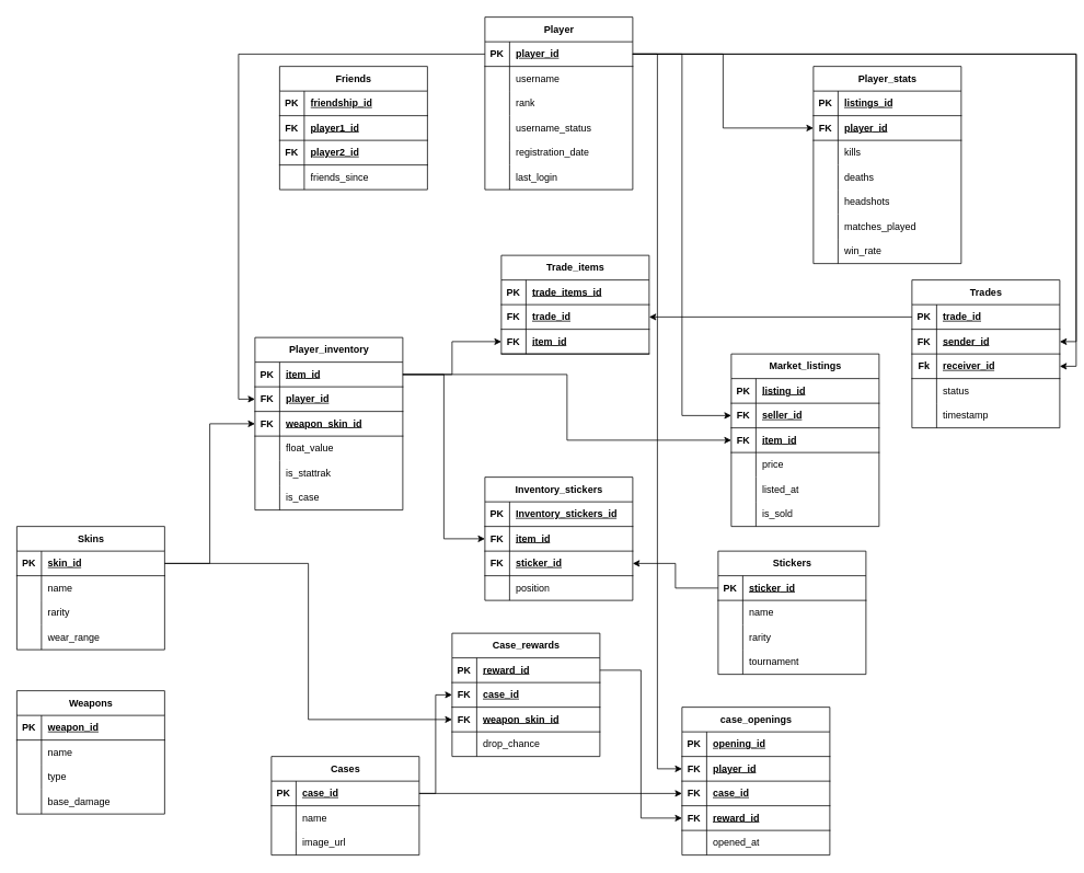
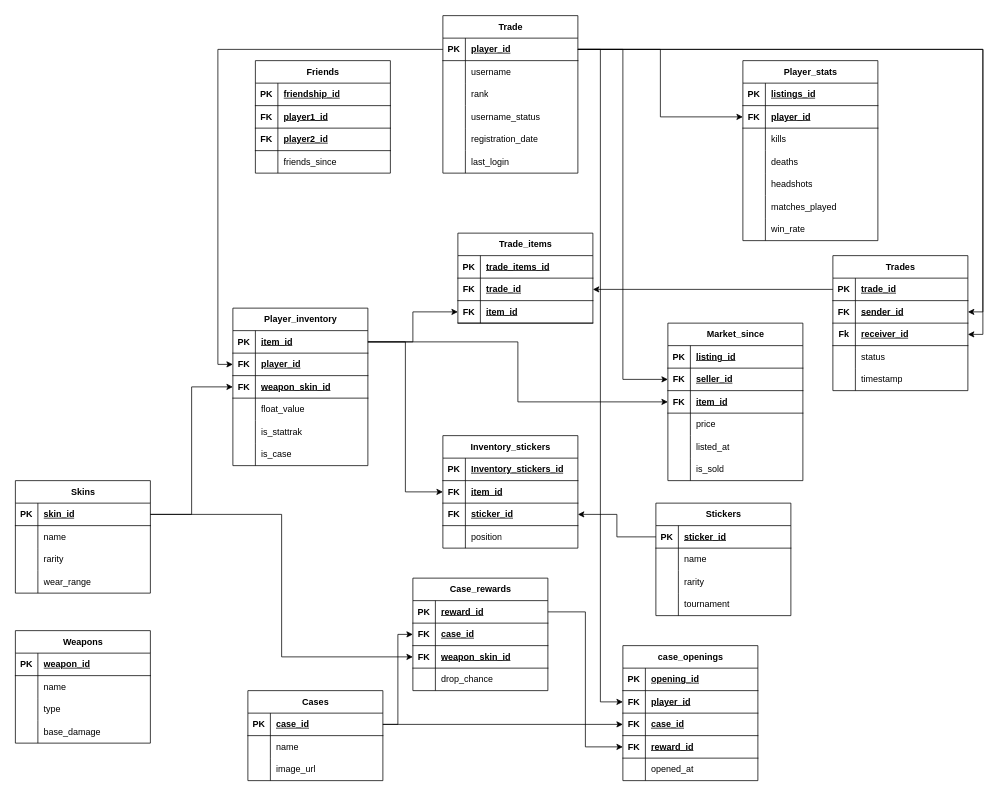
- <mxCell id="47" value="Player" style="shape=table;startSize=30;container=1;collapsible=1;childLayout=tableLayout;fixedRows=1;rowLines=0;fontStyle=1;align=center;resizeLast=1;html=1;" vertex="1" parent="1"><mxGeometry x="590" y="20" width="180" height="210" as="geometry" /></mxCell>
+ <mxCell id="47" value="Trade" style="shape=table;startSize=30;container=1;collapsible=1;childLayout=tableLayout;fixedRows=1;rowLines=0;fontStyle=1;align=center;resizeLast=1;html=1;" vertex="1" parent="1"><mxGeometry x="590" y="20" width="180" height="210" as="geometry" /></mxCell>
- <mxCell id="154" value="Market_listings" style="shape=table;startSize=30;container=1;collapsible=1;childLayout=tableLayout;fixedRows=1;rowLines=0;fontStyle=1;align=center;resizeLast=1;html=1;" vertex="1" parent="1"><mxGeometry x="890" y="430" width="180" height="210" as="geometry" /></mxCell>
+ <mxCell id="154" value="Market_since" style="shape=table;startSize=30;container=1;collapsible=1;childLayout=tableLayout;fixedRows=1;rowLines=0;fontStyle=1;align=center;resizeLast=1;html=1;" vertex="1" parent="1"><mxGeometry x="890" y="430" width="180" height="210" as="geometry" /></mxCell>
